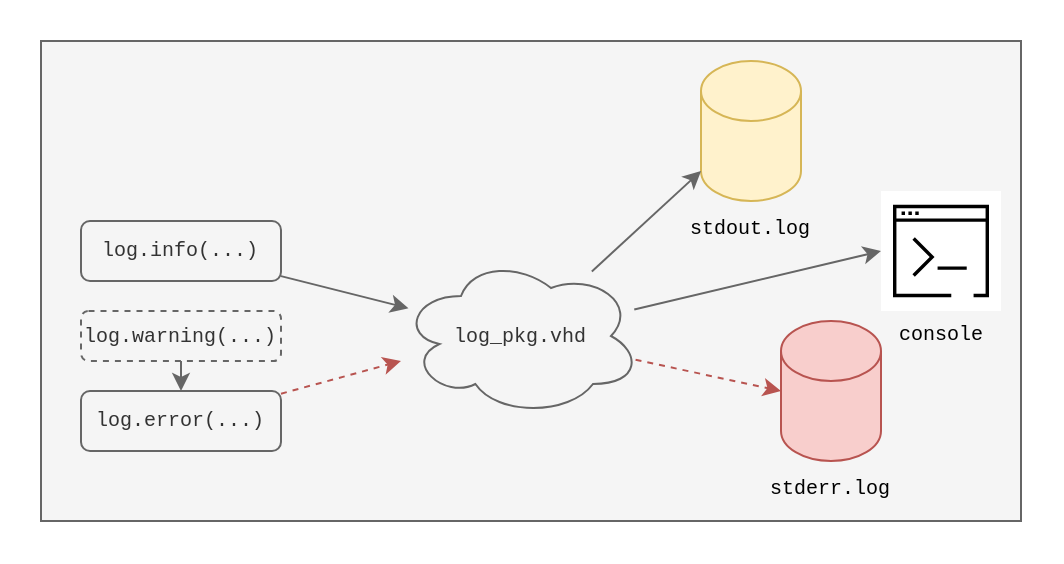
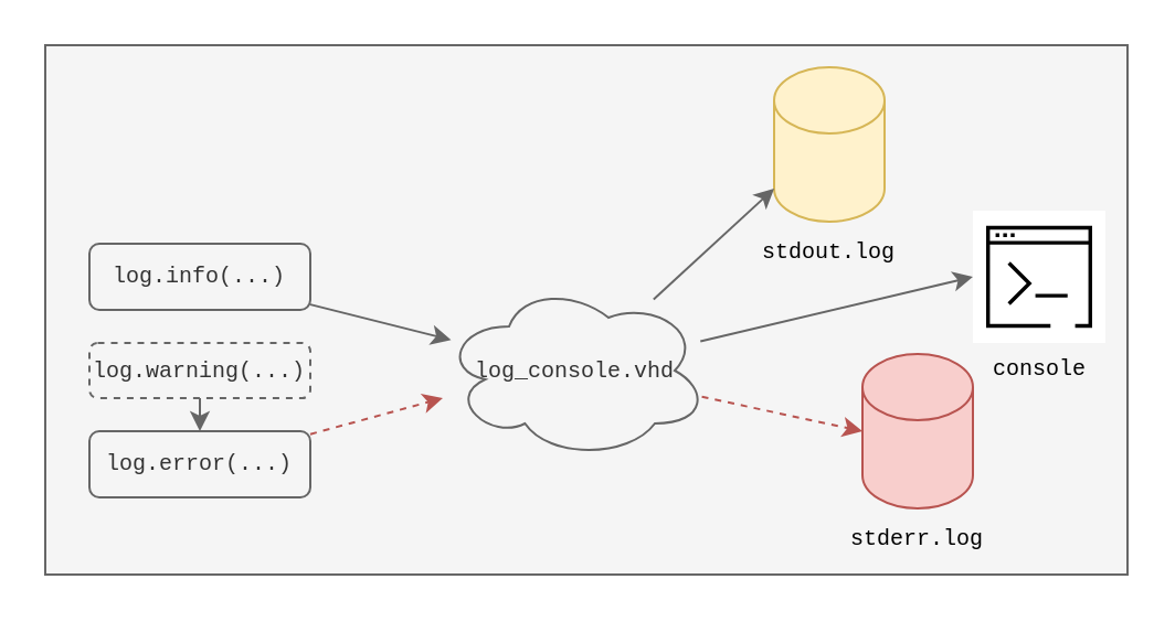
- <mxCell id="15" value="log_pkg.vhd" style="ellipse;shape=cloud;whiteSpace=wrap;html=1;fontFamily=Courier New;fontSize=10;fillColor=#f5f5f5;fontColor=#333333;strokeColor=#666666;" vertex="1" parent="1"><mxGeometry x="200" y="127.5" width="120" height="80" as="geometry" /></mxCell>
+ <mxCell id="15" value="log_console.vhd" style="ellipse;shape=cloud;whiteSpace=wrap;html=1;fontFamily=Courier New;fontSize=10;fillColor=#f5f5f5;fontColor=#333333;strokeColor=#666666;" vertex="1" parent="1"><mxGeometry x="200" y="127.5" width="120" height="80" as="geometry" /></mxCell>
